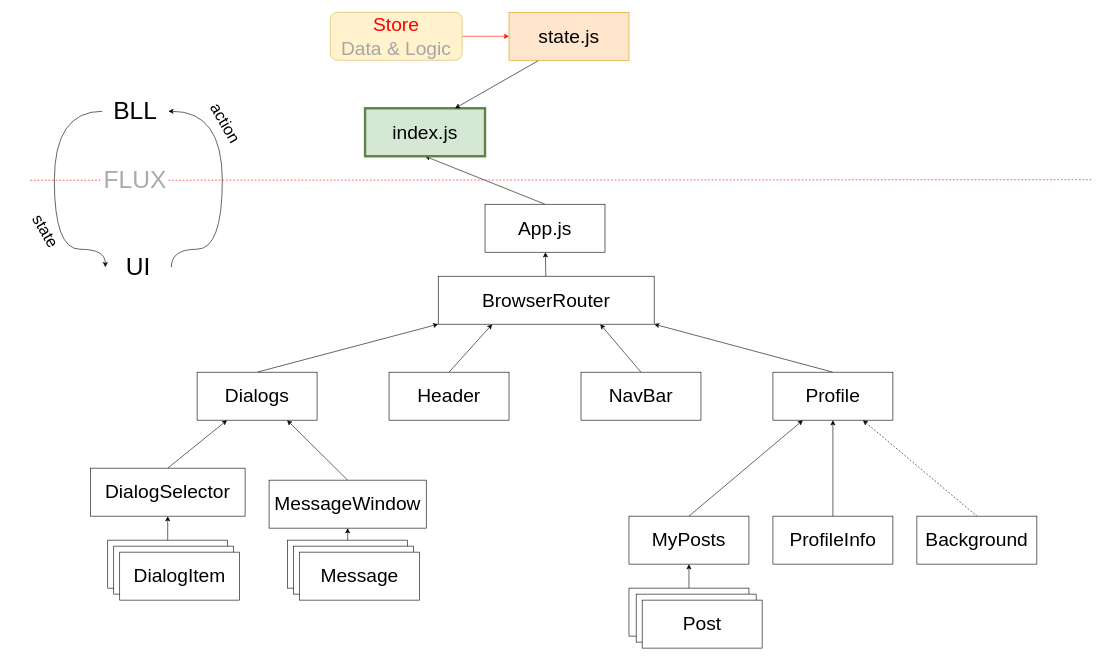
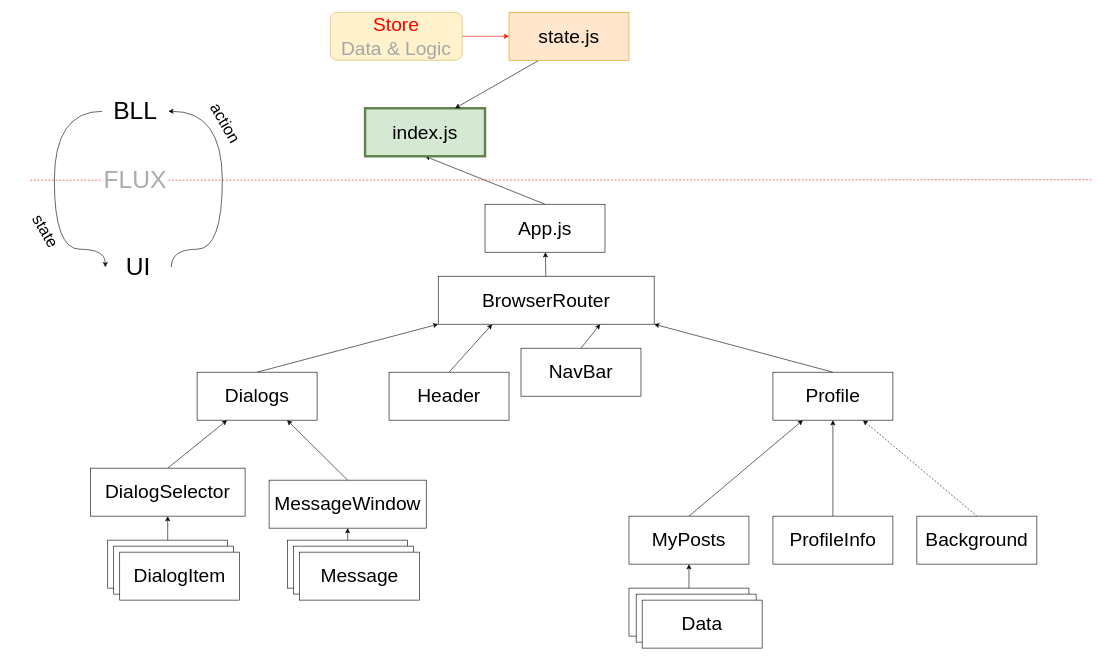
- <mxCell id="11" value="NavBar" style="rounded=0;whiteSpace=wrap;html=1;fontSize=32;" parent="1" vertex="1"><mxGeometry x="968" y="620" width="200" height="80" as="geometry" /></mxCell>
+ <mxCell id="11" value="NavBar" style="rounded=0;whiteSpace=wrap;html=1;fontSize=32;" parent="1" vertex="1"><mxGeometry x="868" y="580" width="200" height="80" as="geometry" /></mxCell>
- <mxCell id="30" value="Post" style="rounded=0;whiteSpace=wrap;html=1;fontSize=32;" parent="1" vertex="1"><mxGeometry x="1070" y="1000" width="200" height="80" as="geometry" /></mxCell>
+ <mxCell id="30" value="Data" style="rounded=0;whiteSpace=wrap;html=1;fontSize=32;" parent="1" vertex="1"><mxGeometry x="1070" y="1000" width="200" height="80" as="geometry" /></mxCell>
